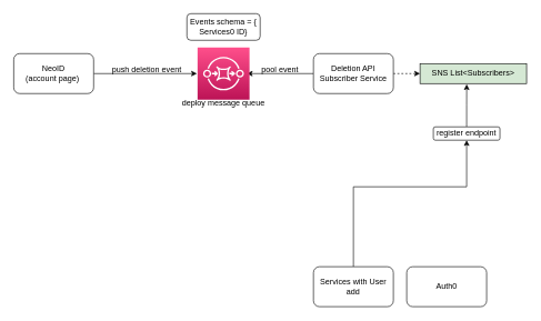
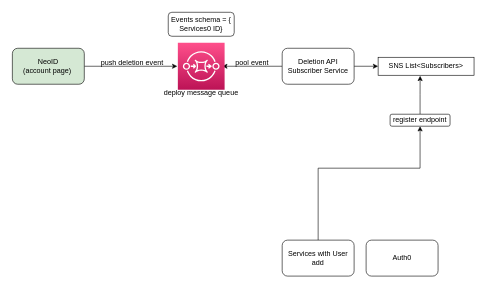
- <mxCell id="3" value="NeoID&lt;br&gt;(account page)&amp;nbsp;" style="rounded=1;whiteSpace=wrap;html=1;" parent="1" vertex="1"><mxGeometry x="20" y="80" width="120" height="60" as="geometry" /></mxCell>
+ <mxCell id="3" value="NeoID&lt;br&gt;(account page)&amp;nbsp;" style="rounded=1;whiteSpace=wrap;html=1;fillColor=#d5e8d4;" parent="1" vertex="1"><mxGeometry x="20" y="80" width="120" height="60" as="geometry" /></mxCell>
- <mxCell id="8" style="edgeStyle=orthogonalEdgeStyle;rounded=0;orthogonalLoop=1;jettySize=auto;html=1;entryX=0;entryY=0.5;entryDx=0;entryDy=0;dashed=1;" edge="1" parent="1" source="9" target="11"><mxGeometry relative="1" as="geometry" /></mxCell>
+ <mxCell id="8" style="edgeStyle=orthogonalEdgeStyle;rounded=0;orthogonalLoop=1;jettySize=auto;html=1;entryX=0;entryY=0.5;entryDx=0;entryDy=0;" edge="1" parent="1" source="9" target="11"><mxGeometry relative="1" as="geometry" /></mxCell>
- <mxCell id="11" value="SNS List&amp;lt;Subscribers&amp;gt;" style="whiteSpace=wrap;html=1;fillColor=#d5e8d4;" vertex="1" parent="1"><mxGeometry x="630" y="95" width="160" height="30" as="geometry" /></mxCell>
+ <mxCell id="11" value="SNS List&amp;lt;Subscribers&amp;gt;" style="whiteSpace=wrap;html=1;" vertex="1" parent="1"><mxGeometry x="630" y="95" width="160" height="30" as="geometry" /></mxCell>
